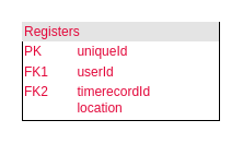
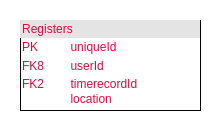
- <mxCell id="2" value="&lt;div style=&quot;box-sizing: border-box ; width: 100% ; background: #e4e4e4 ; padding: 2px&quot;&gt;Registers&lt;/div&gt;&lt;table style=&quot;width: 100% ; font-size: 1em&quot; cellpadding=&quot;2&quot; cellspacing=&quot;0&quot;&gt;&lt;tbody&gt;&lt;tr&gt;&lt;td&gt;PK&lt;/td&gt;&lt;td&gt;uniqueId&lt;/td&gt;&lt;/tr&gt;&lt;tr&gt;&lt;td&gt;FK1&lt;/td&gt;&lt;td&gt;userId&lt;/td&gt;&lt;/tr&gt;&lt;tr&gt;&lt;td&gt;FK2&lt;br&gt;&lt;br&gt;&lt;/td&gt;&lt;td&gt;timerecordId&lt;br&gt;location&lt;br&gt;&lt;/td&gt;&lt;/tr&gt;&lt;/tbody&gt;&lt;/table&gt;" style="verticalAlign=top;align=left;overflow=fill;html=1;fontColor=#E3073A;" parent="1" vertex="1"><mxGeometry x="20" y="20" width="180" height="90" as="geometry" /></mxCell>
+ <mxCell id="2" value="&lt;div style=&quot;box-sizing: border-box ; width: 100% ; background: #e4e4e4 ; padding: 2px&quot;&gt;Registers&lt;/div&gt;&lt;table style=&quot;width: 100% ; font-size: 1em&quot; cellpadding=&quot;2&quot; cellspacing=&quot;0&quot;&gt;&lt;tbody&gt;&lt;tr&gt;&lt;td&gt;PK&lt;/td&gt;&lt;td&gt;uniqueId&lt;/td&gt;&lt;/tr&gt;&lt;tr&gt;&lt;td&gt;FK8&lt;/td&gt;&lt;td&gt;userId&lt;/td&gt;&lt;/tr&gt;&lt;tr&gt;&lt;td&gt;FK2&lt;br&gt;&lt;br&gt;&lt;/td&gt;&lt;td&gt;timerecordId&lt;br&gt;location&lt;br&gt;&lt;/td&gt;&lt;/tr&gt;&lt;/tbody&gt;&lt;/table&gt;" style="verticalAlign=top;align=left;overflow=fill;html=1;fontColor=#E3073A;" parent="1" vertex="1"><mxGeometry x="20" y="20" width="180" height="90" as="geometry" /></mxCell>
